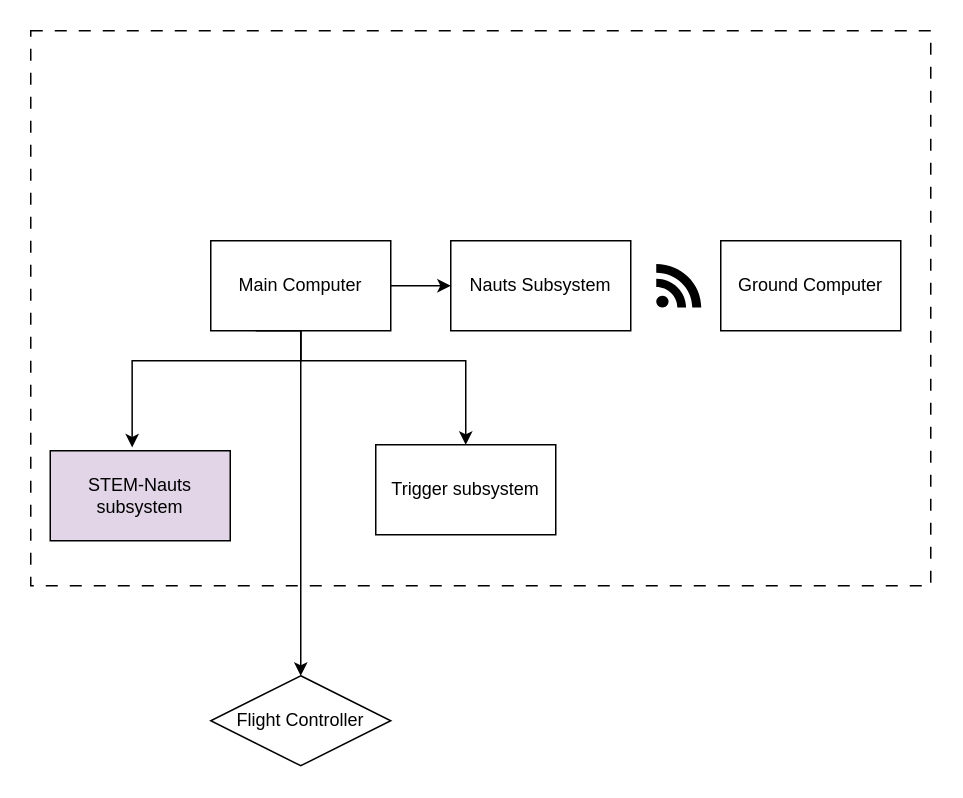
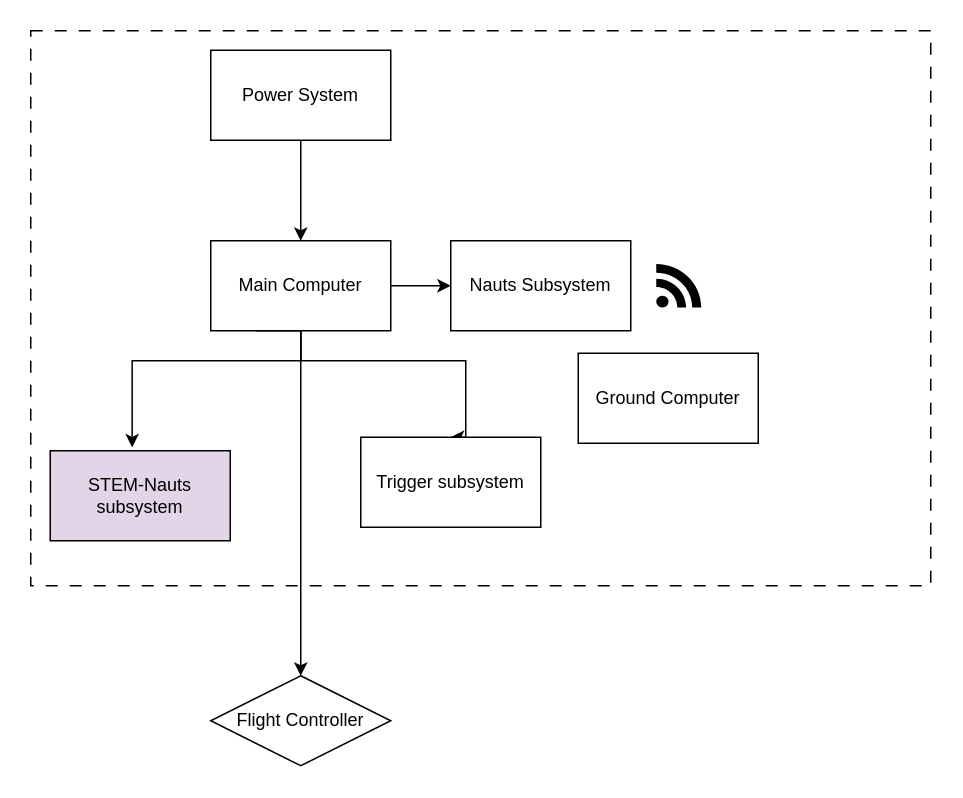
+ <mxCell id="12" value="Power System" style="rounded=0;whiteSpace=wrap;html=1;" vertex="1" parent="1"><mxGeometry x="140" y="33" width="120" height="60" as="geometry" /></mxCell>
+ <mxCell id="11" style="edgeStyle=orthogonalEdgeStyle;rounded=0;orthogonalLoop=1;jettySize=auto;html=1;entryX=0.5;entryY=0;entryDx=0;entryDy=0;" edge="1" parent="1" source="12" target="6"><mxGeometry relative="1" as="geometry" /></mxCell>
- <mxCell id="14" value="Ground Computer" style="rounded=0;whiteSpace=wrap;html=1;" vertex="1" parent="1"><mxGeometry x="480" y="160" width="120" height="60" as="geometry" /></mxCell>
+ <mxCell id="14" value="Ground Computer" style="rounded=0;whiteSpace=wrap;html=1;" vertex="1" parent="1"><mxGeometry x="385" y="235" width="120" height="60" as="geometry" /></mxCell>
- <mxCell id="9" value="Trigger subsystem" style="rounded=0;whiteSpace=wrap;html=1;" vertex="1" parent="1"><mxGeometry x="250" y="296" width="120" height="60" as="geometry" /></mxCell>
+ <mxCell id="9" value="Trigger subsystem" style="rounded=0;whiteSpace=wrap;html=1;" vertex="1" parent="1"><mxGeometry x="240" y="291" width="120" height="60" as="geometry" /></mxCell>
